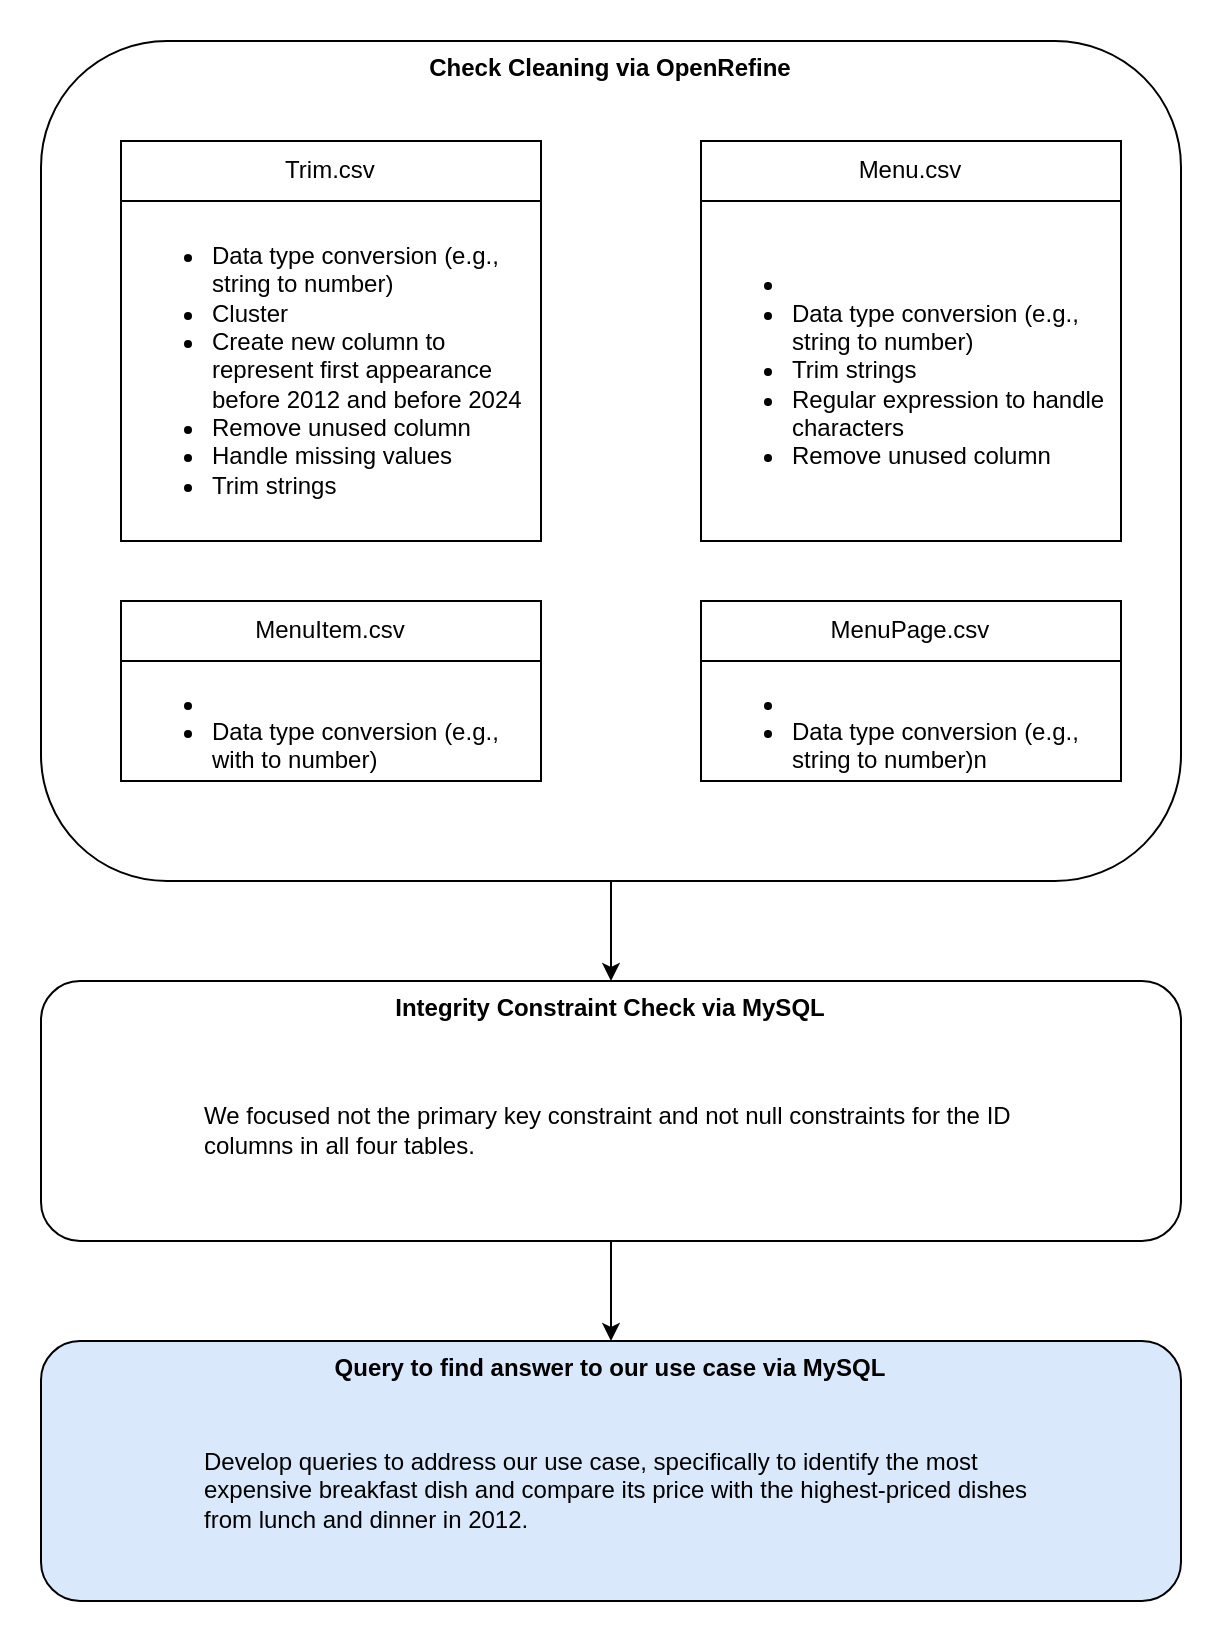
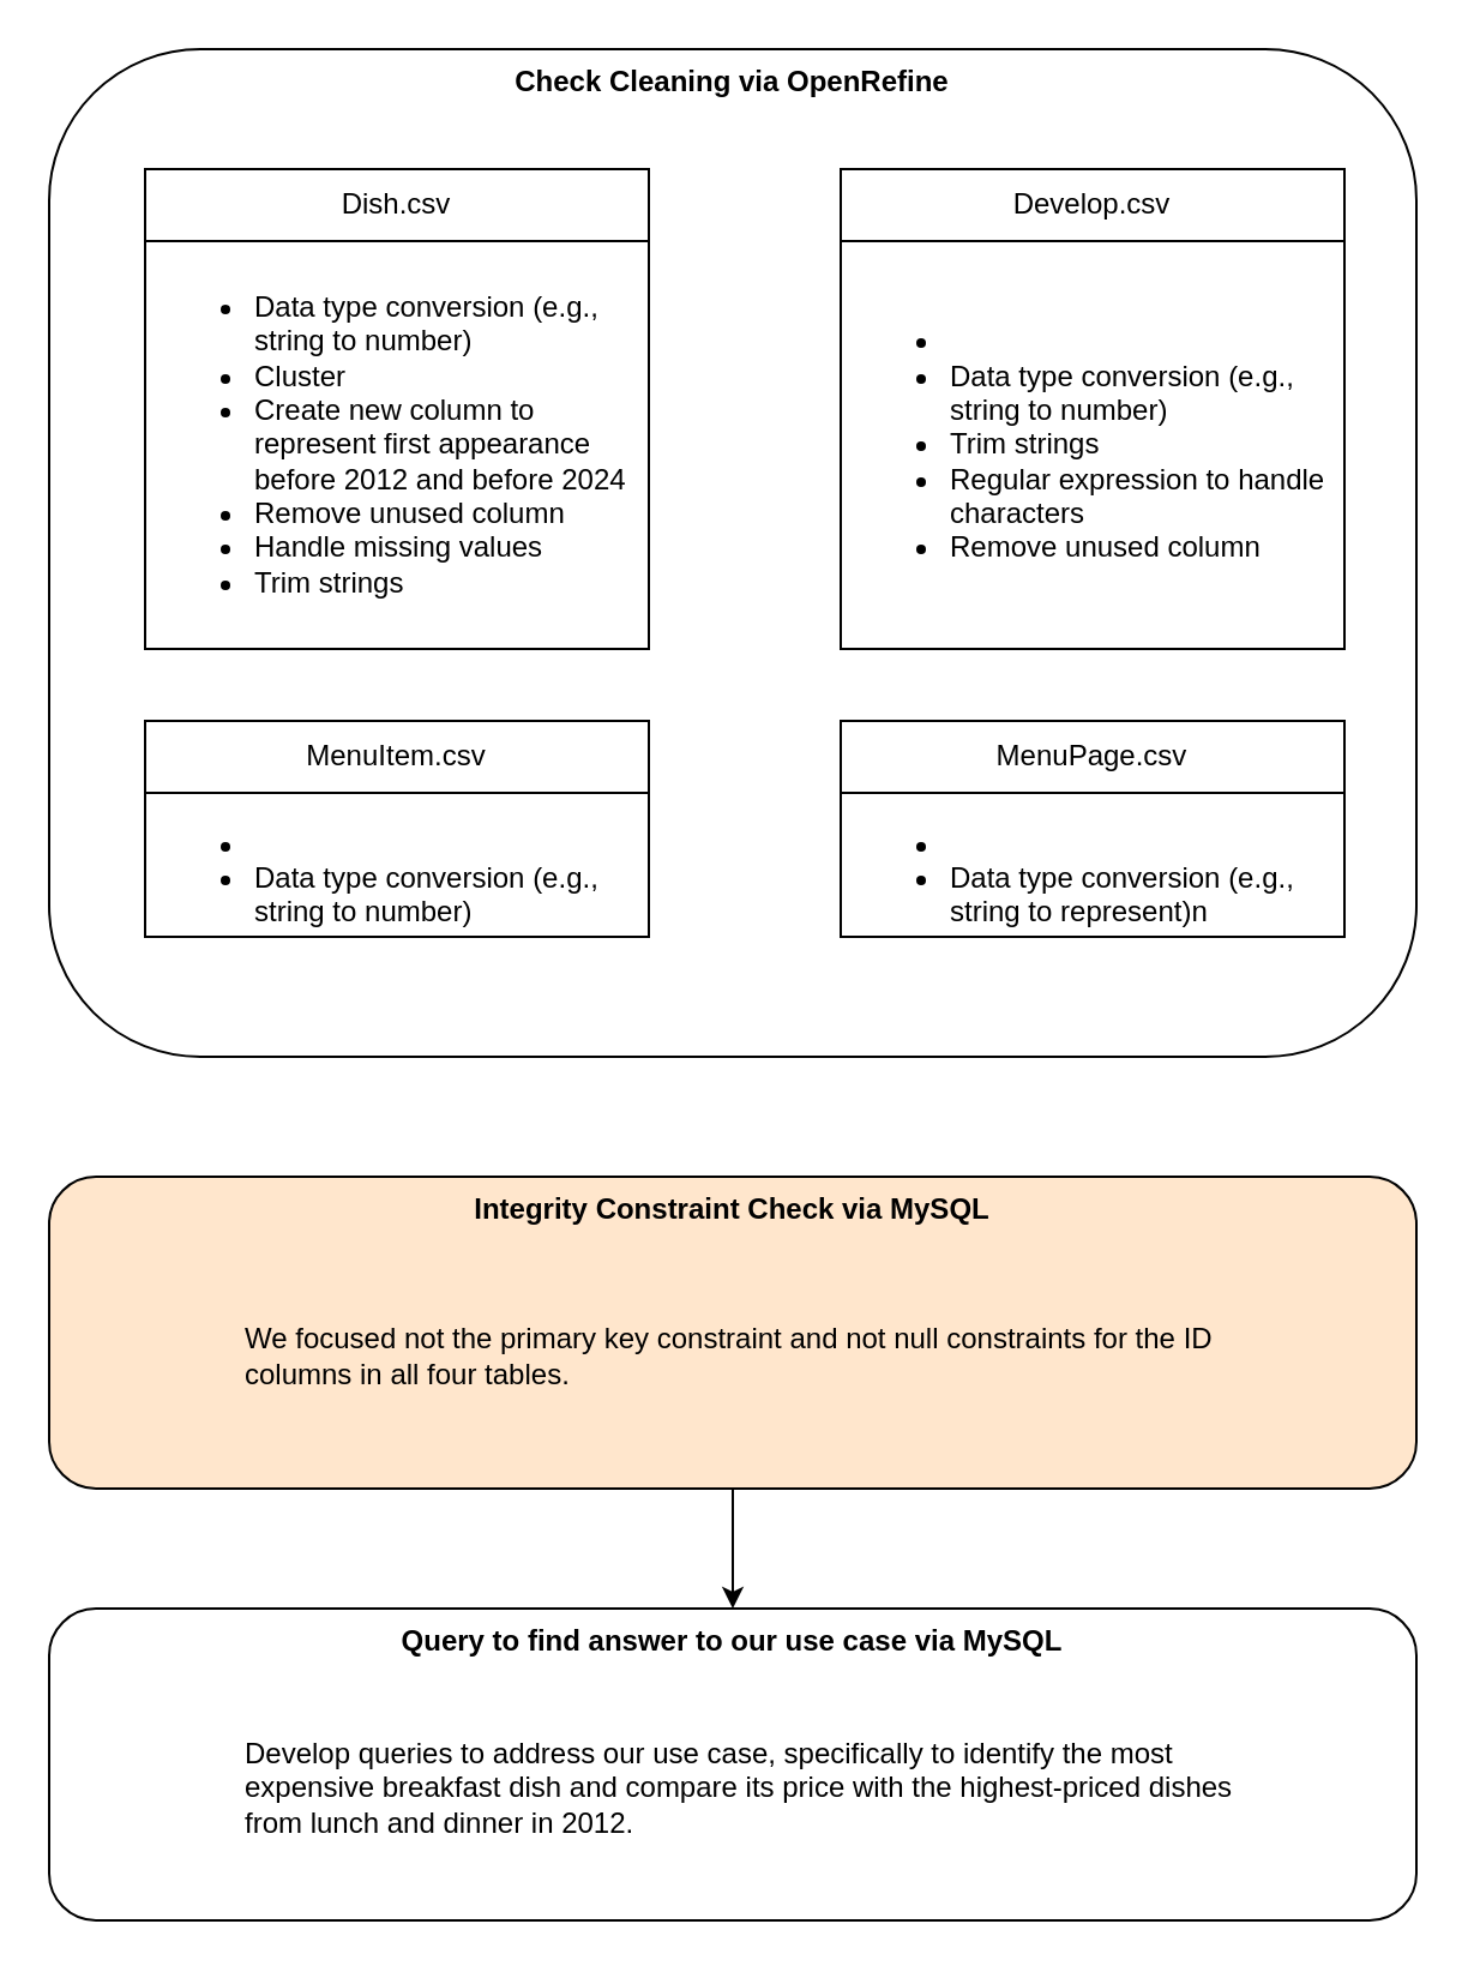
- <mxCell id="4" value="Trim.csv" style="swimlane;fontStyle=0;childLayout=stackLayout;horizontal=1;startSize=30;horizontalStack=0;resizeParent=1;resizeParentMax=0;resizeLast=0;collapsible=1;marginBottom=0;whiteSpace=wrap;html=1;" vertex="1" parent="1"><mxGeometry x="60" y="70" width="210" height="200" as="geometry" /></mxCell>
+ <mxCell id="4" value="Dish.csv" style="swimlane;fontStyle=0;childLayout=stackLayout;horizontal=1;startSize=30;horizontalStack=0;resizeParent=1;resizeParentMax=0;resizeLast=0;collapsible=1;marginBottom=0;whiteSpace=wrap;html=1;" vertex="1" parent="1"><mxGeometry x="60" y="70" width="210" height="200" as="geometry" /></mxCell>
- <mxCell id="6" value="Menu.csv" style="swimlane;fontStyle=0;childLayout=stackLayout;horizontal=1;startSize=30;horizontalStack=0;resizeParent=1;resizeParentMax=0;resizeLast=0;collapsible=1;marginBottom=0;whiteSpace=wrap;html=1;" vertex="1" parent="1"><mxGeometry x="350" y="70" width="210" height="200" as="geometry" /></mxCell>
+ <mxCell id="6" value="Develop.csv" style="swimlane;fontStyle=0;childLayout=stackLayout;horizontal=1;startSize=30;horizontalStack=0;resizeParent=1;resizeParentMax=0;resizeLast=0;collapsible=1;marginBottom=0;whiteSpace=wrap;html=1;" vertex="1" parent="1"><mxGeometry x="350" y="70" width="210" height="200" as="geometry" /></mxCell>
- <mxCell id="9" value="&lt;ul&gt;&lt;li&gt;&lt;li&gt;&lt;span style=&quot;background-color: initial;&quot;&gt;Data type conversion (e.g., with to number)&lt;/span&gt;&lt;br&gt;&lt;/li&gt;&lt;/li&gt;&lt;/ul&gt;" style="text;strokeColor=none;fillColor=none;align=left;verticalAlign=middle;spacingLeft=4;spacingRight=4;overflow=hidden;points=[[0,0.5],[1,0.5]];portConstraint=eastwest;rotatable=0;whiteSpace=wrap;html=1;" vertex="1" parent="8"><mxGeometry y="30" width="210" height="60" as="geometry" /></mxCell>
+ <mxCell id="9" value="&lt;ul&gt;&lt;li&gt;&lt;li&gt;&lt;span style=&quot;background-color: initial;&quot;&gt;Data type conversion (e.g., string to number)&lt;/span&gt;&lt;br&gt;&lt;/li&gt;&lt;/li&gt;&lt;/ul&gt;" style="text;strokeColor=none;fillColor=none;align=left;verticalAlign=middle;spacingLeft=4;spacingRight=4;overflow=hidden;points=[[0,0.5],[1,0.5]];portConstraint=eastwest;rotatable=0;whiteSpace=wrap;html=1;" vertex="1" parent="8"><mxGeometry y="30" width="210" height="60" as="geometry" /></mxCell>
- <mxCell id="11" value="&lt;ul&gt;&lt;li&gt;&lt;li&gt;&lt;span style=&quot;background-color: initial;&quot;&gt;Data type conversion (e.g., string to number)n&lt;/span&gt;&lt;br&gt;&lt;/li&gt;&lt;/li&gt;&lt;/ul&gt;" style="text;strokeColor=none;fillColor=none;align=left;verticalAlign=middle;spacingLeft=4;spacingRight=4;overflow=hidden;points=[[0,0.5],[1,0.5]];portConstraint=eastwest;rotatable=0;whiteSpace=wrap;html=1;" vertex="1" parent="10"><mxGeometry y="30" width="210" height="60" as="geometry" /></mxCell>
+ <mxCell id="11" value="&lt;ul&gt;&lt;li&gt;&lt;li&gt;&lt;span style=&quot;background-color: initial;&quot;&gt;Data type conversion (e.g., string to represent)n&lt;/span&gt;&lt;br&gt;&lt;/li&gt;&lt;/li&gt;&lt;/ul&gt;" style="text;strokeColor=none;fillColor=none;align=left;verticalAlign=middle;spacingLeft=4;spacingRight=4;overflow=hidden;points=[[0,0.5],[1,0.5]];portConstraint=eastwest;rotatable=0;whiteSpace=wrap;html=1;" vertex="1" parent="10"><mxGeometry y="30" width="210" height="60" as="geometry" /></mxCell>
- <mxCell id="2" value="" style="edgeStyle=orthogonalEdgeStyle;rounded=0;orthogonalLoop=1;jettySize=auto;html=1;entryX=0.5;entryY=0;entryDx=0;entryDy=0;" edge="1" parent="1" source="3" target="12"><mxGeometry relative="1" as="geometry"><mxPoint x="270" y="470" as="targetPoint" /></mxGeometry></mxCell>
- <mxCell id="12" value="&lt;b&gt;Integrity Constraint Check via MySQL&lt;/b&gt;" style="rounded=1;whiteSpace=wrap;html=1;verticalAlign=top;align=center;" vertex="1" parent="1"><mxGeometry x="20" y="490" width="570" height="130" as="geometry" /></mxCell>
+ <mxCell id="12" value="&lt;b&gt;Integrity Constraint Check via MySQL&lt;/b&gt;" style="rounded=1;whiteSpace=wrap;html=1;verticalAlign=top;align=center;fillColor=#ffe6cc;" vertex="1" parent="1"><mxGeometry x="20" y="490" width="570" height="130" as="geometry" /></mxCell>
- <mxCell id="14" value="&lt;b&gt;Query to find answer to our use case via MySQL&lt;/b&gt;" style="rounded=1;whiteSpace=wrap;html=1;verticalAlign=top;align=center;fillColor=#dae8fc;" vertex="1" parent="1"><mxGeometry x="20" y="670" width="570" height="130" as="geometry" /></mxCell>
+ <mxCell id="14" value="&lt;b&gt;Query to find answer to our use case via MySQL&lt;/b&gt;" style="rounded=1;whiteSpace=wrap;html=1;verticalAlign=top;align=center;" vertex="1" parent="1"><mxGeometry x="20" y="670" width="570" height="130" as="geometry" /></mxCell>
